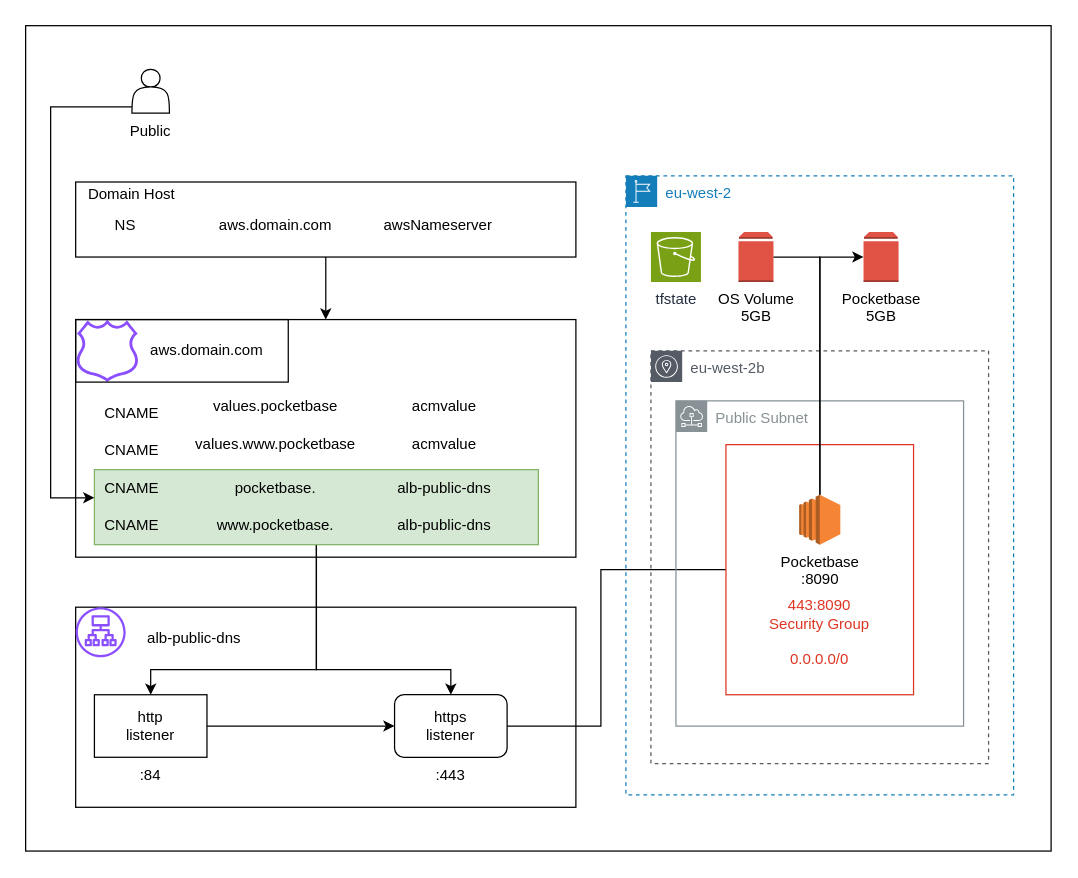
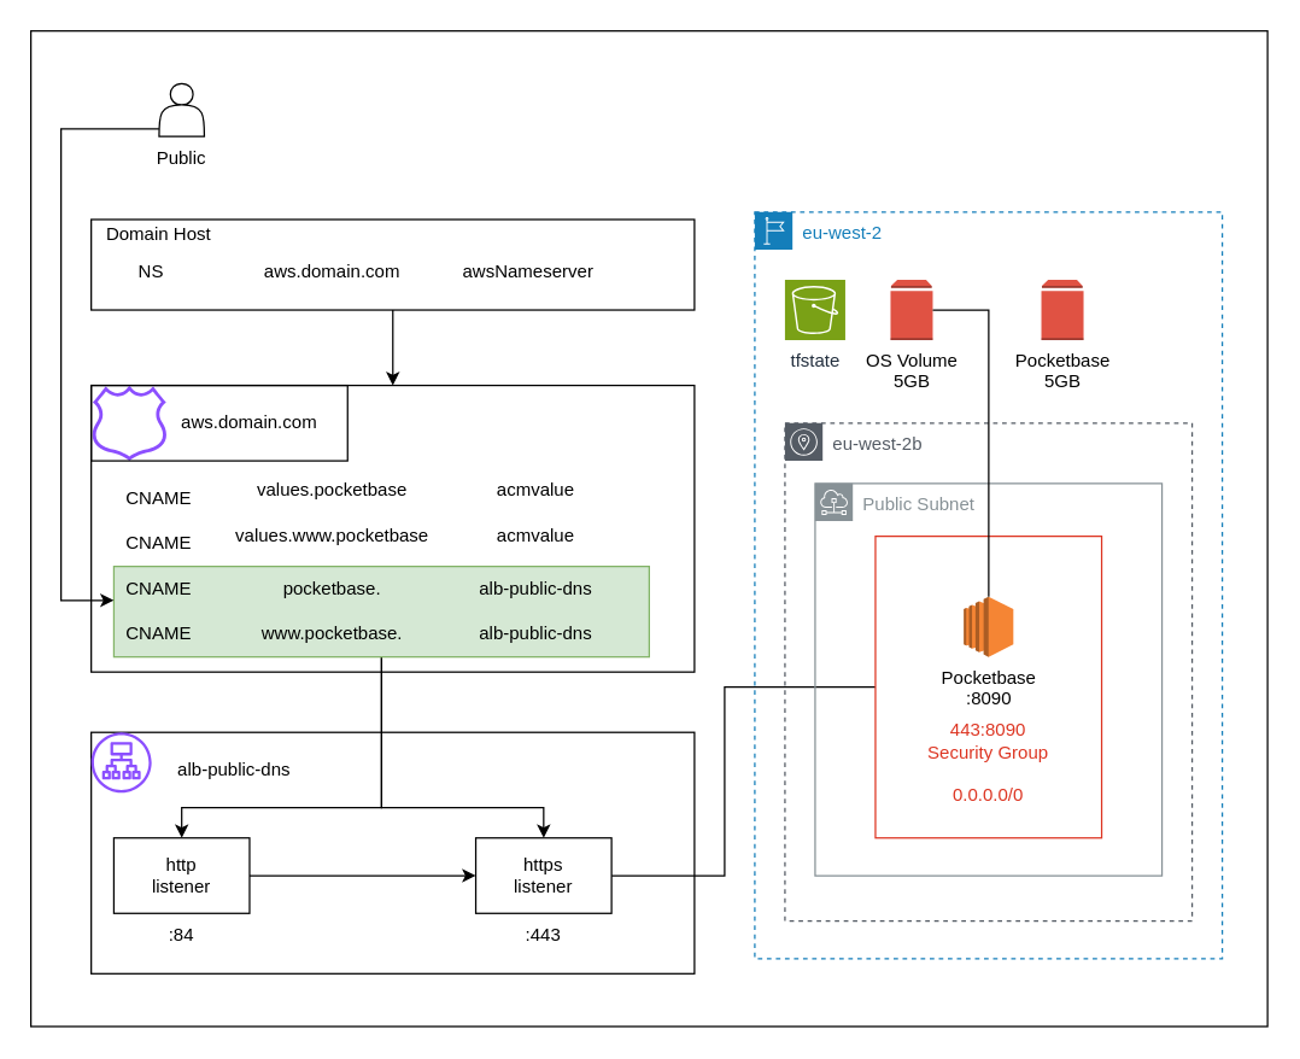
- <mxCell id="46" style="edgeStyle=orthogonalEdgeStyle;rounded=0;orthogonalLoop=1;jettySize=auto;html=1;entryX=0;entryY=0.5;entryDx=0;entryDy=0;entryPerimeter=0;" edge="1" parent="38" source="42" target="45"><mxGeometry relative="1" as="geometry"><Array as="points"><mxPoint x="155" y="65" /></Array></mxGeometry></mxCell>
- <mxCell id="36" value="https &lt;br&gt;listener" style="whiteSpace=wrap;html=1;rounded=1;" vertex="1" parent="1"><mxGeometry x="315" y="555" width="90" height="50" as="geometry" /></mxCell>
+ <mxCell id="36" value="https &lt;br&gt;listener" style="rounded=0;whiteSpace=wrap;html=1;" vertex="1" parent="1"><mxGeometry x="315" y="555" width="90" height="50" as="geometry" /></mxCell>
